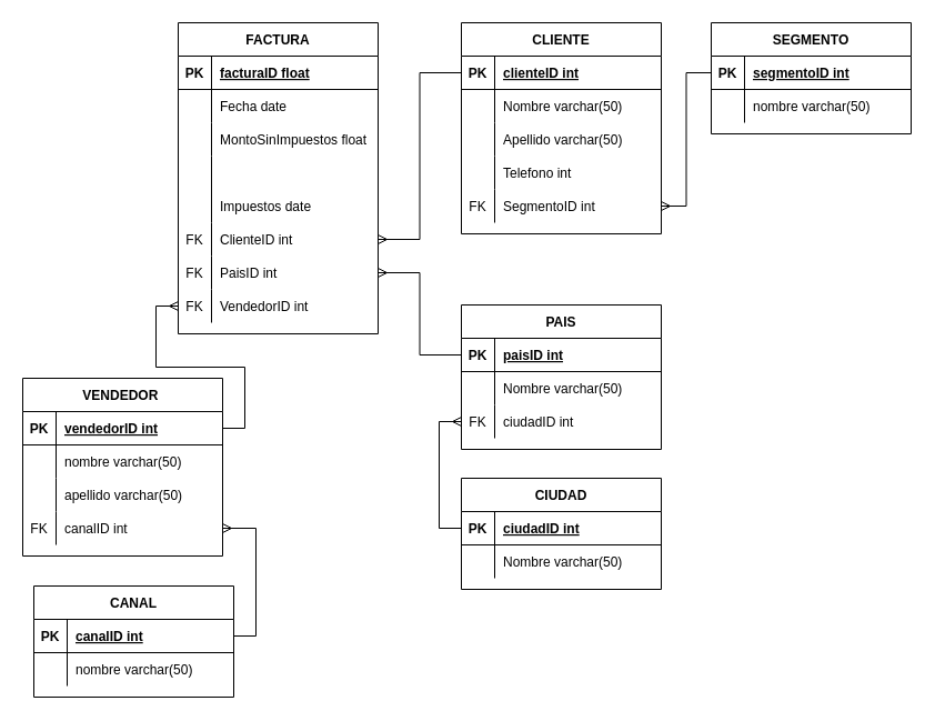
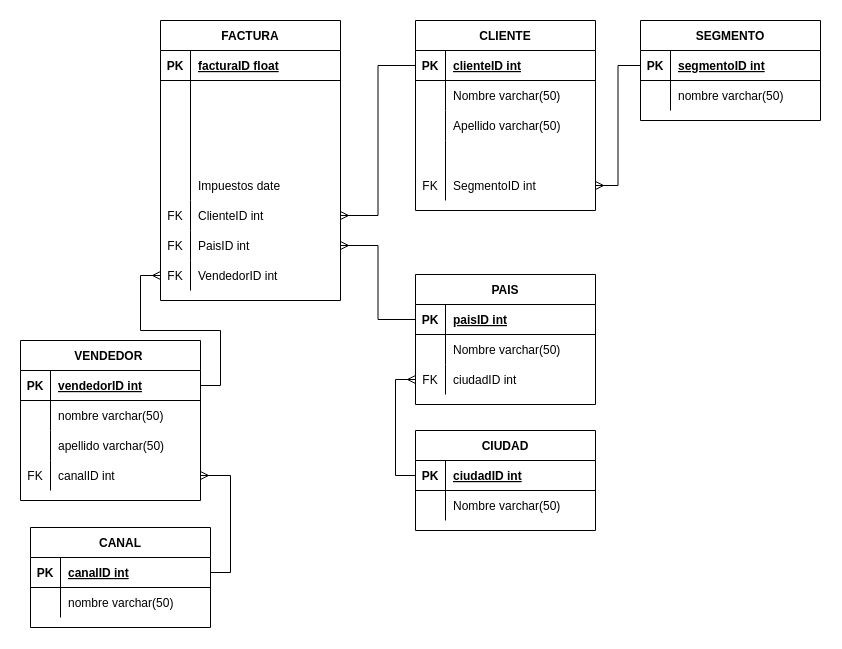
- <mxCell id="8" value="Fecha date" style="shape=partialRectangle;connectable=0;fillColor=none;top=0;left=0;bottom=0;right=0;align=left;spacingLeft=6;overflow=hidden;" vertex="1" parent="6"><mxGeometry x="30" width="150" height="30" as="geometry"><mxRectangle width="150" height="30" as="alternateBounds" /></mxGeometry></mxCell>
- <mxCell id="11" value="MontoSinImpuestos float" style="shape=partialRectangle;connectable=0;fillColor=none;top=0;left=0;bottom=0;right=0;align=left;spacingLeft=6;overflow=hidden;" vertex="1" parent="9"><mxGeometry x="30" width="150" height="30" as="geometry"><mxRectangle width="150" height="30" as="alternateBounds" /></mxGeometry></mxCell>
- <mxCell id="38" value="Telefono int" style="shape=partialRectangle;connectable=0;fillColor=none;top=0;left=0;bottom=0;right=0;align=left;spacingLeft=6;overflow=hidden;" vertex="1" parent="36"><mxGeometry x="30" width="150" height="30" as="geometry"><mxRectangle width="150" height="30" as="alternateBounds" /></mxGeometry></mxCell>
